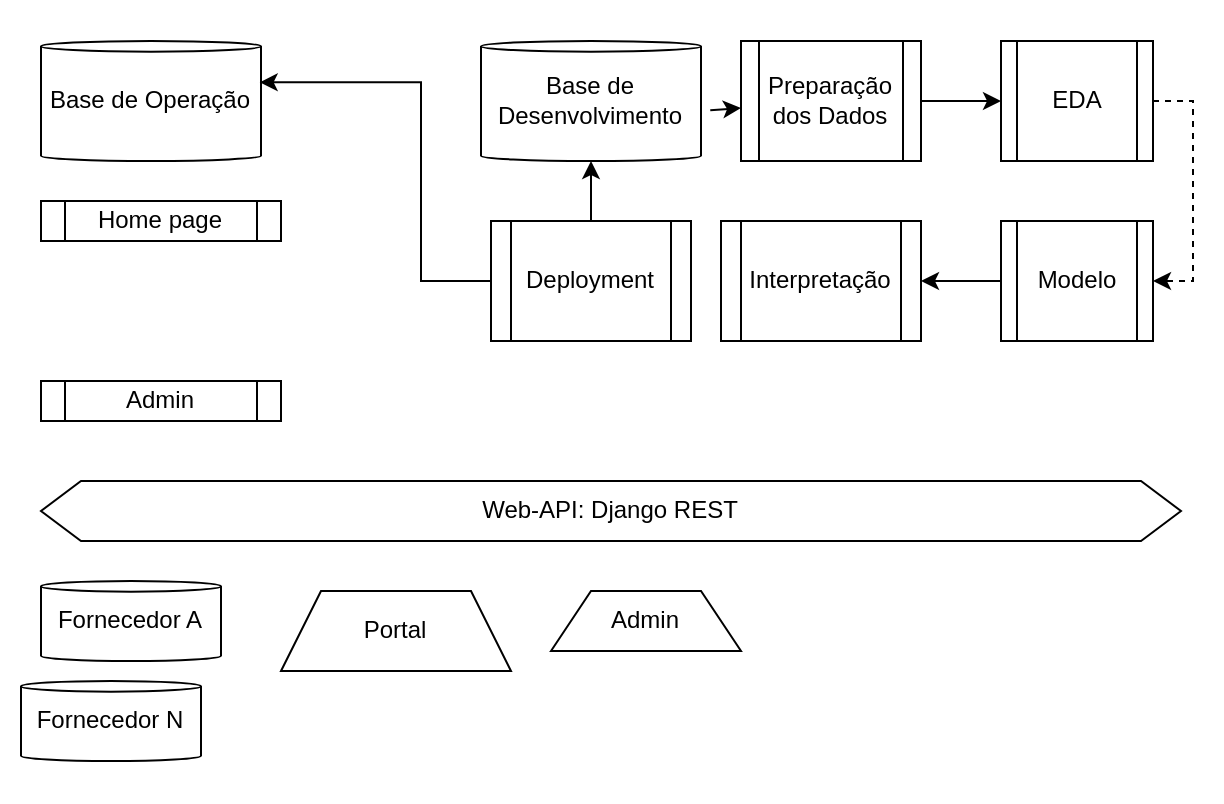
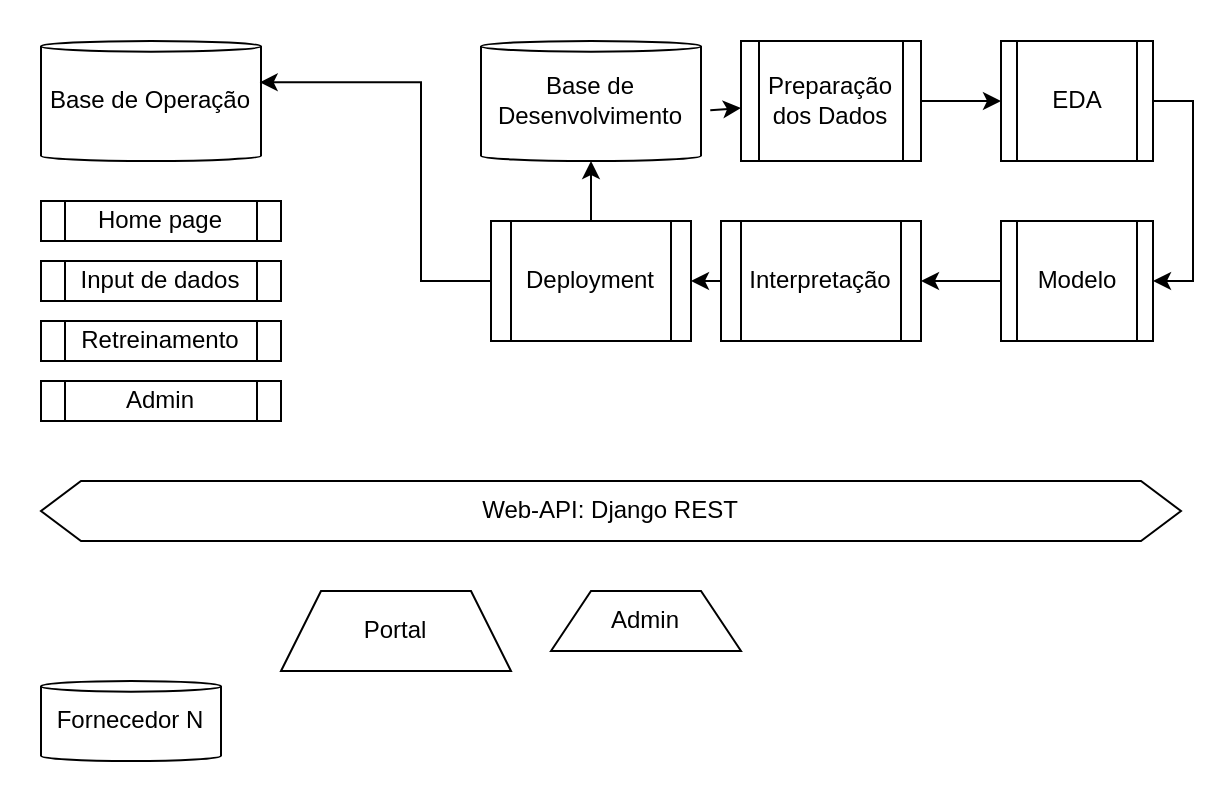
- <mxCell id="8" style="edgeStyle=orthogonalEdgeStyle;rounded=0;orthogonalLoop=1;jettySize=auto;html=1;exitX=1;exitY=0.5;exitDx=0;exitDy=0;entryX=1;entryY=0.5;entryDx=0;entryDy=0;dashed=1;" parent="1" source="9" target="11" edge="1"><mxGeometry relative="1" as="geometry" /></mxCell>
+ <mxCell id="8" style="edgeStyle=orthogonalEdgeStyle;rounded=0;orthogonalLoop=1;jettySize=auto;html=1;exitX=1;exitY=0.5;exitDx=0;exitDy=0;entryX=1;entryY=0.5;entryDx=0;entryDy=0;" parent="1" source="9" target="11" edge="1"><mxGeometry relative="1" as="geometry" /></mxCell>
+ <mxCell id="15" value="Input de dados" style="shape=process;whiteSpace=wrap;html=1;backgroundOutline=1;" parent="1" vertex="1"><mxGeometry y="130" width="120" height="20" as="geometry" x="20" /></mxCell>
+ <mxCell id="17" style="edgeStyle=orthogonalEdgeStyle;rounded=0;orthogonalLoop=1;jettySize=auto;html=1;exitX=0;exitY=0.5;exitDx=0;exitDy=0;entryX=1;entryY=0.5;entryDx=0;entryDy=0;" parent="1" source="18" target="21" edge="1"><mxGeometry relative="1" as="geometry" /></mxCell>
+ <mxCell id="16" value="Retreinamento" style="shape=process;whiteSpace=wrap;html=1;backgroundOutline=1;" parent="1" vertex="1"><mxGeometry y="160" width="120" height="20" as="geometry" x="20" /></mxCell>
- <mxCell id="4" value="Fornecedor A" style="shape=cylinder2;whiteSpace=wrap;html=1;boundedLbl=1;backgroundOutline=1;size=2.667;" parent="1" vertex="1"><mxGeometry y="290" width="90" height="40" as="geometry" x="20" /></mxCell>
- <mxCell id="5" value="Fornecedor N" style="shape=cylinder2;whiteSpace=wrap;html=1;boundedLbl=1;backgroundOutline=1;size=2.667;" parent="1" vertex="1"><mxGeometry x="10" y="340" width="90" height="40" as="geometry" /></mxCell>
+ <mxCell id="5" value="Fornecedor N" style="shape=cylinder2;whiteSpace=wrap;html=1;boundedLbl=1;backgroundOutline=1;size=2.667;" parent="1" vertex="1"><mxGeometry y="340" width="90" height="40" as="geometry" x="20" /></mxCell>
